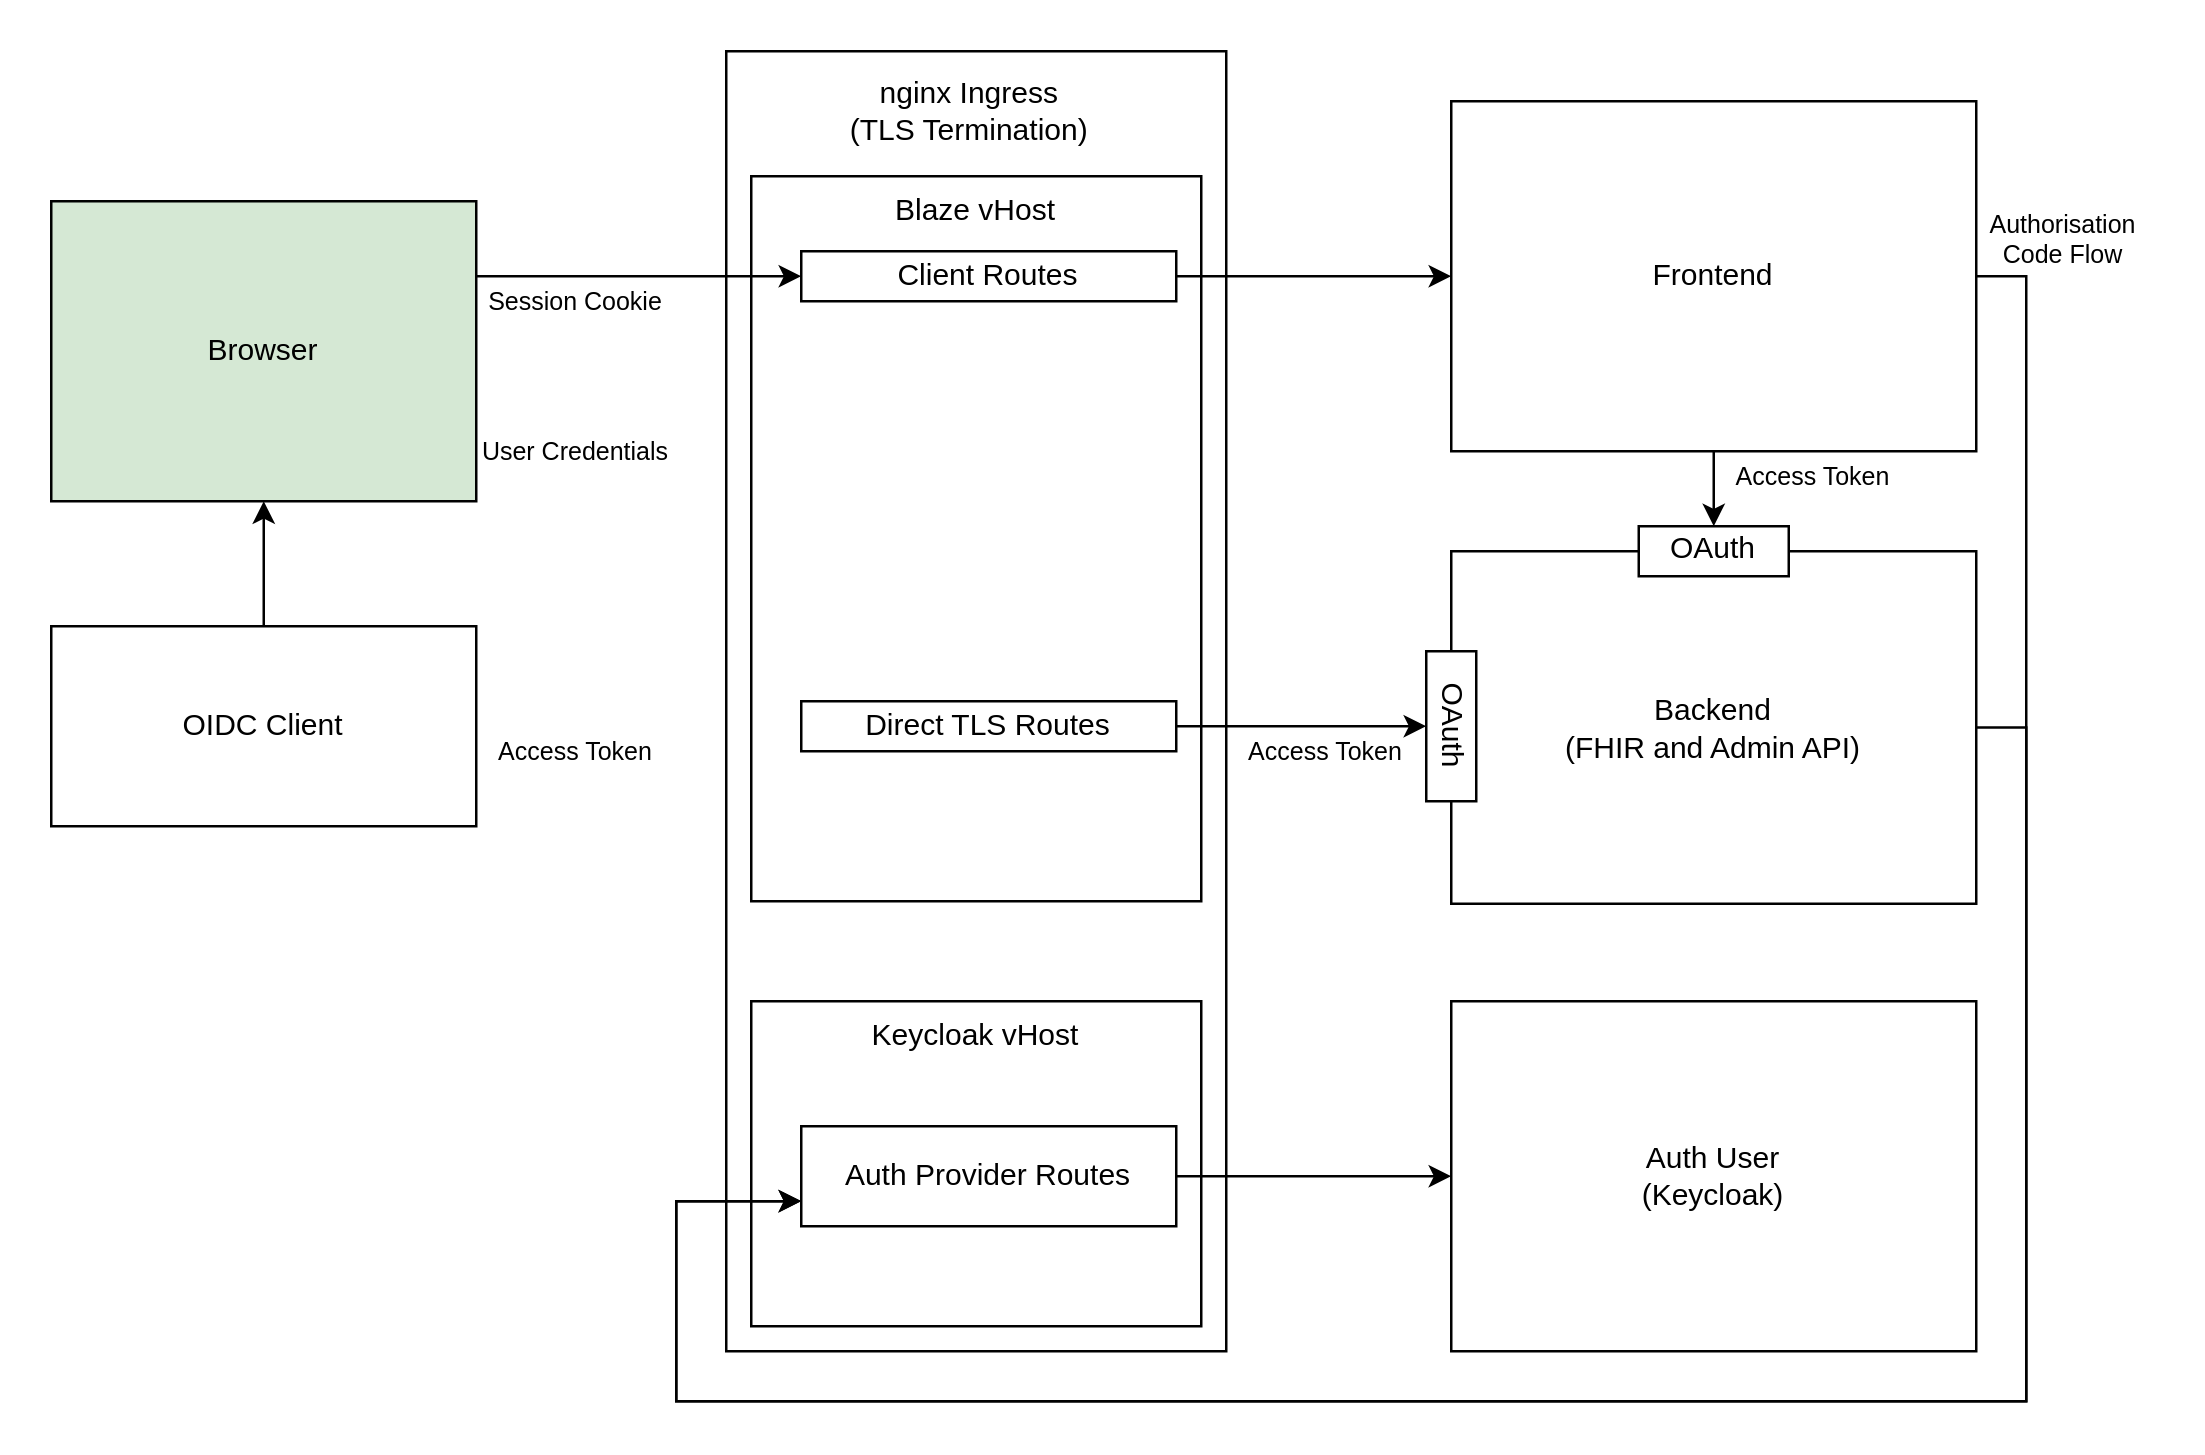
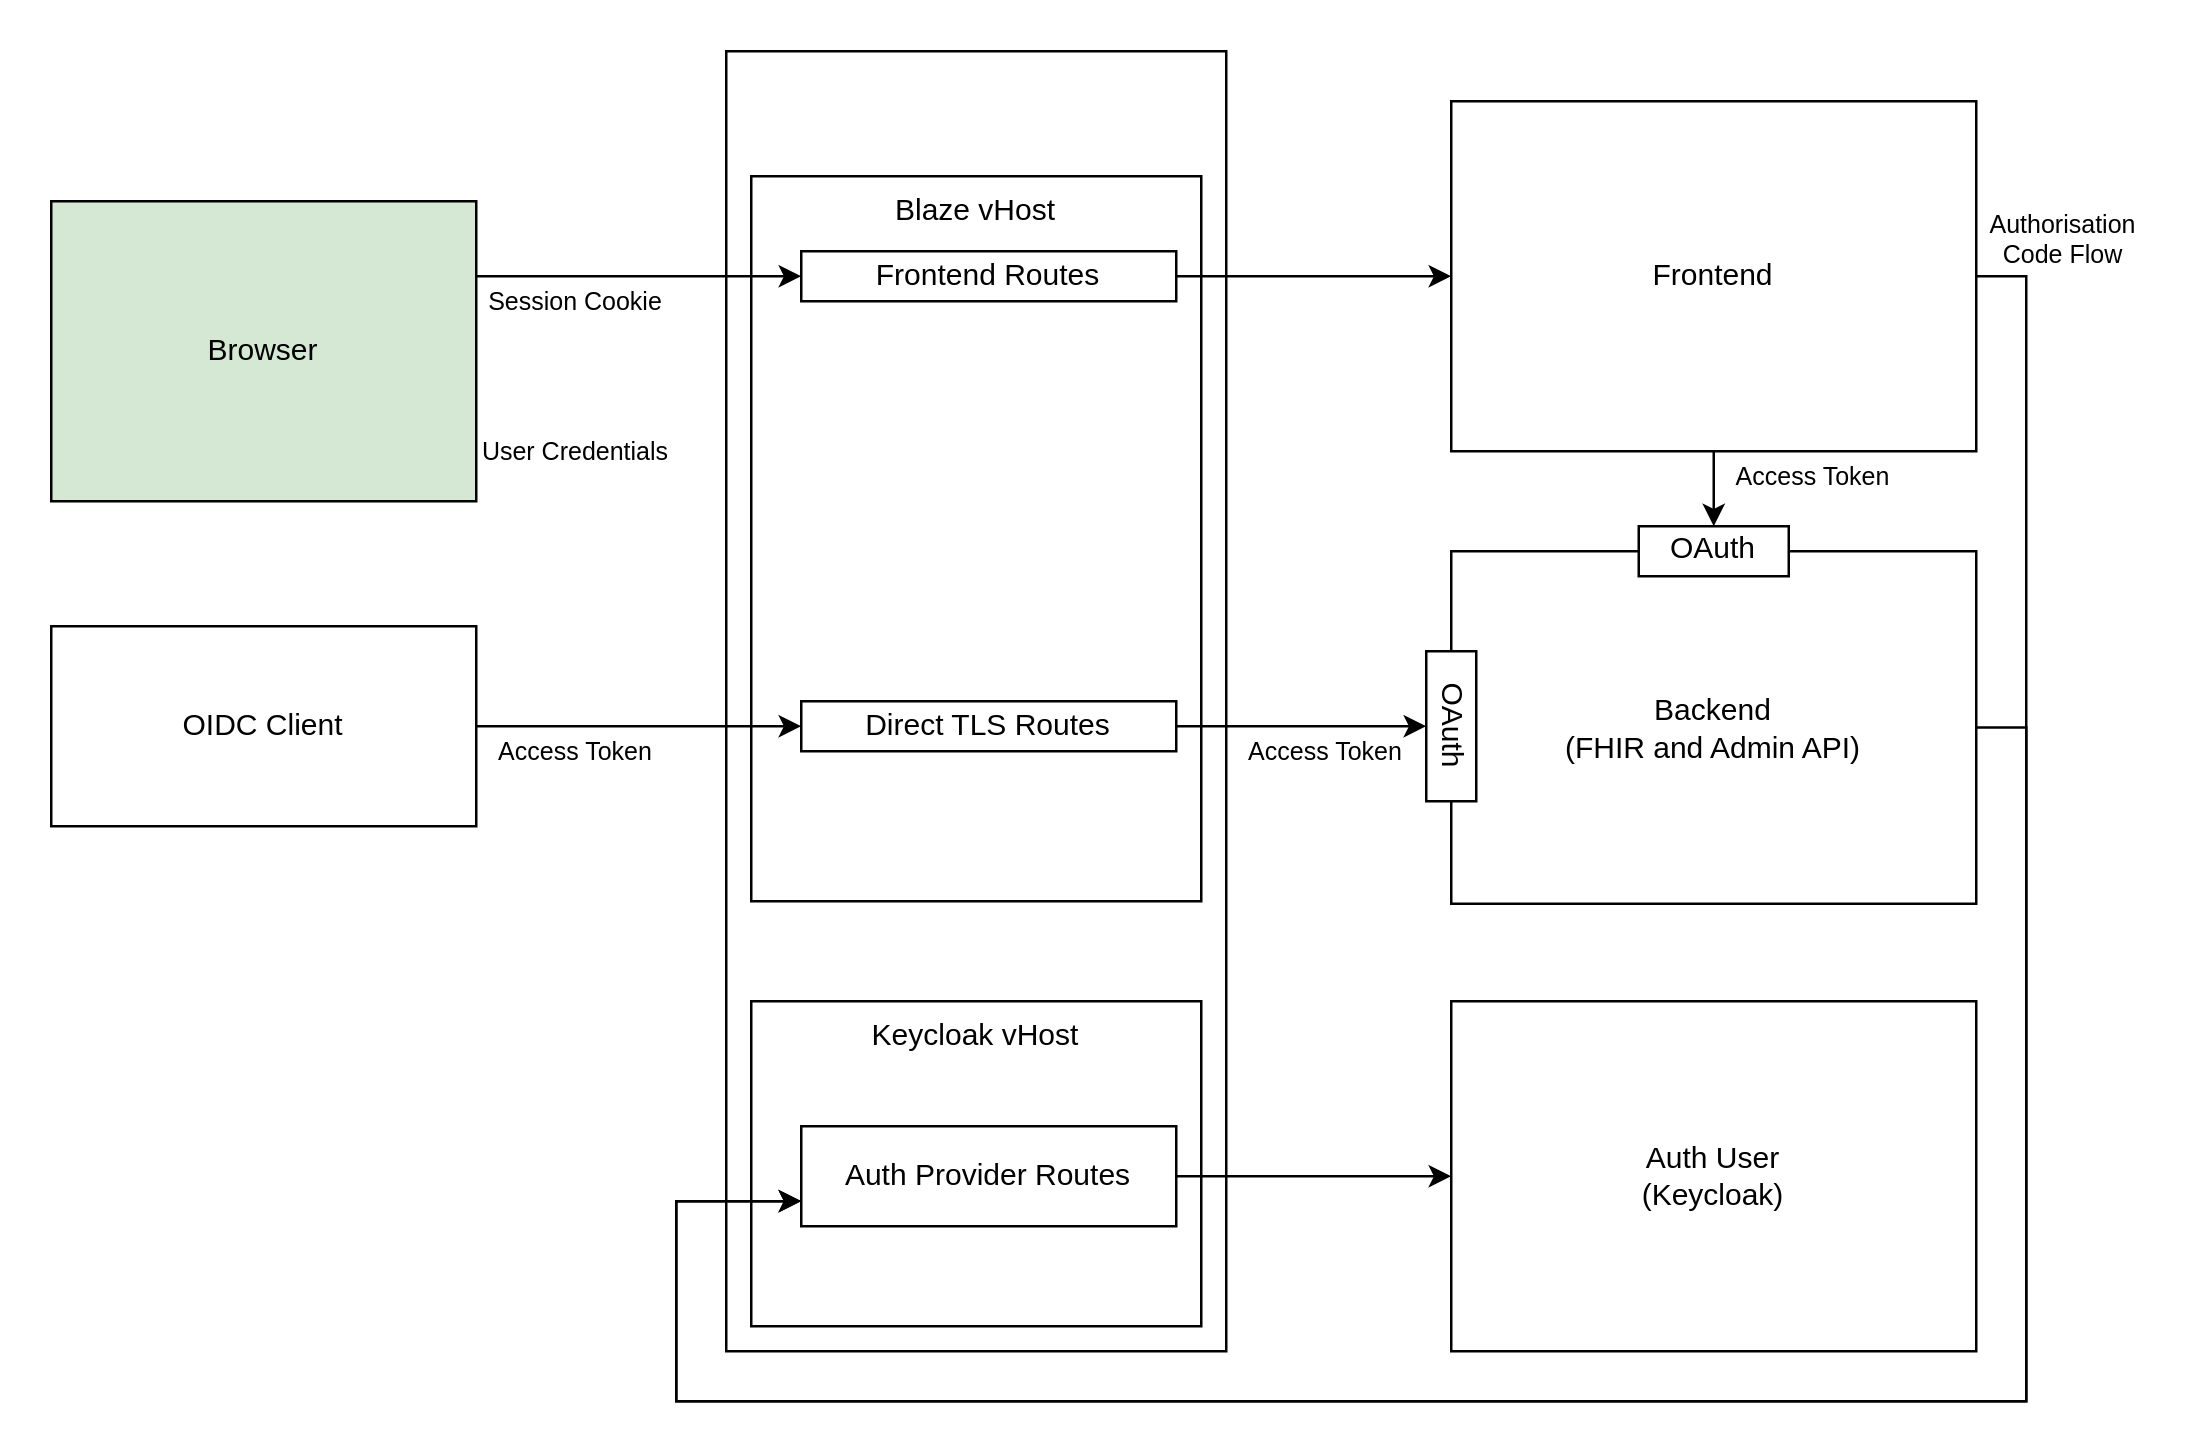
- <mxCell id="4" value="nginx Ingress&lt;div&gt;(TLS Termination)&lt;/div&gt;" style="text;html=1;strokeColor=none;fillColor=none;align=center;verticalAlign=middle;whiteSpace=wrap;rounded=0;" parent="1" vertex="1"><mxGeometry x="310" y="20" width="155" height="48.5" as="geometry" /></mxCell>
- <mxCell id="21" value="Client Routes" style="text;html=1;align=center;verticalAlign=middle;whiteSpace=wrap;rounded=0;strokeColor=default;" parent="1" vertex="1"><mxGeometry x="320" y="100" width="150" height="20" as="geometry" /></mxCell>
+ <mxCell id="21" value="Frontend Routes" style="text;html=1;align=center;verticalAlign=middle;whiteSpace=wrap;rounded=0;strokeColor=default;" parent="1" vertex="1"><mxGeometry x="320" y="100" width="150" height="20" as="geometry" /></mxCell>
- <mxCell id="19" style="edgeStyle=orthogonalEdgeStyle;rounded=0;orthogonalLoop=1;jettySize=auto;html=1;" parent="1" source="20" target="18" edge="1"><mxGeometry relative="1" as="geometry" /></mxCell>
+ <mxCell id="19" style="edgeStyle=orthogonalEdgeStyle;rounded=0;orthogonalLoop=1;jettySize=auto;html=1;entryX=0;entryY=0.5;entryDx=0;entryDy=0;" parent="1" source="20" target="10" edge="1"><mxGeometry relative="1" as="geometry" /></mxCell>
